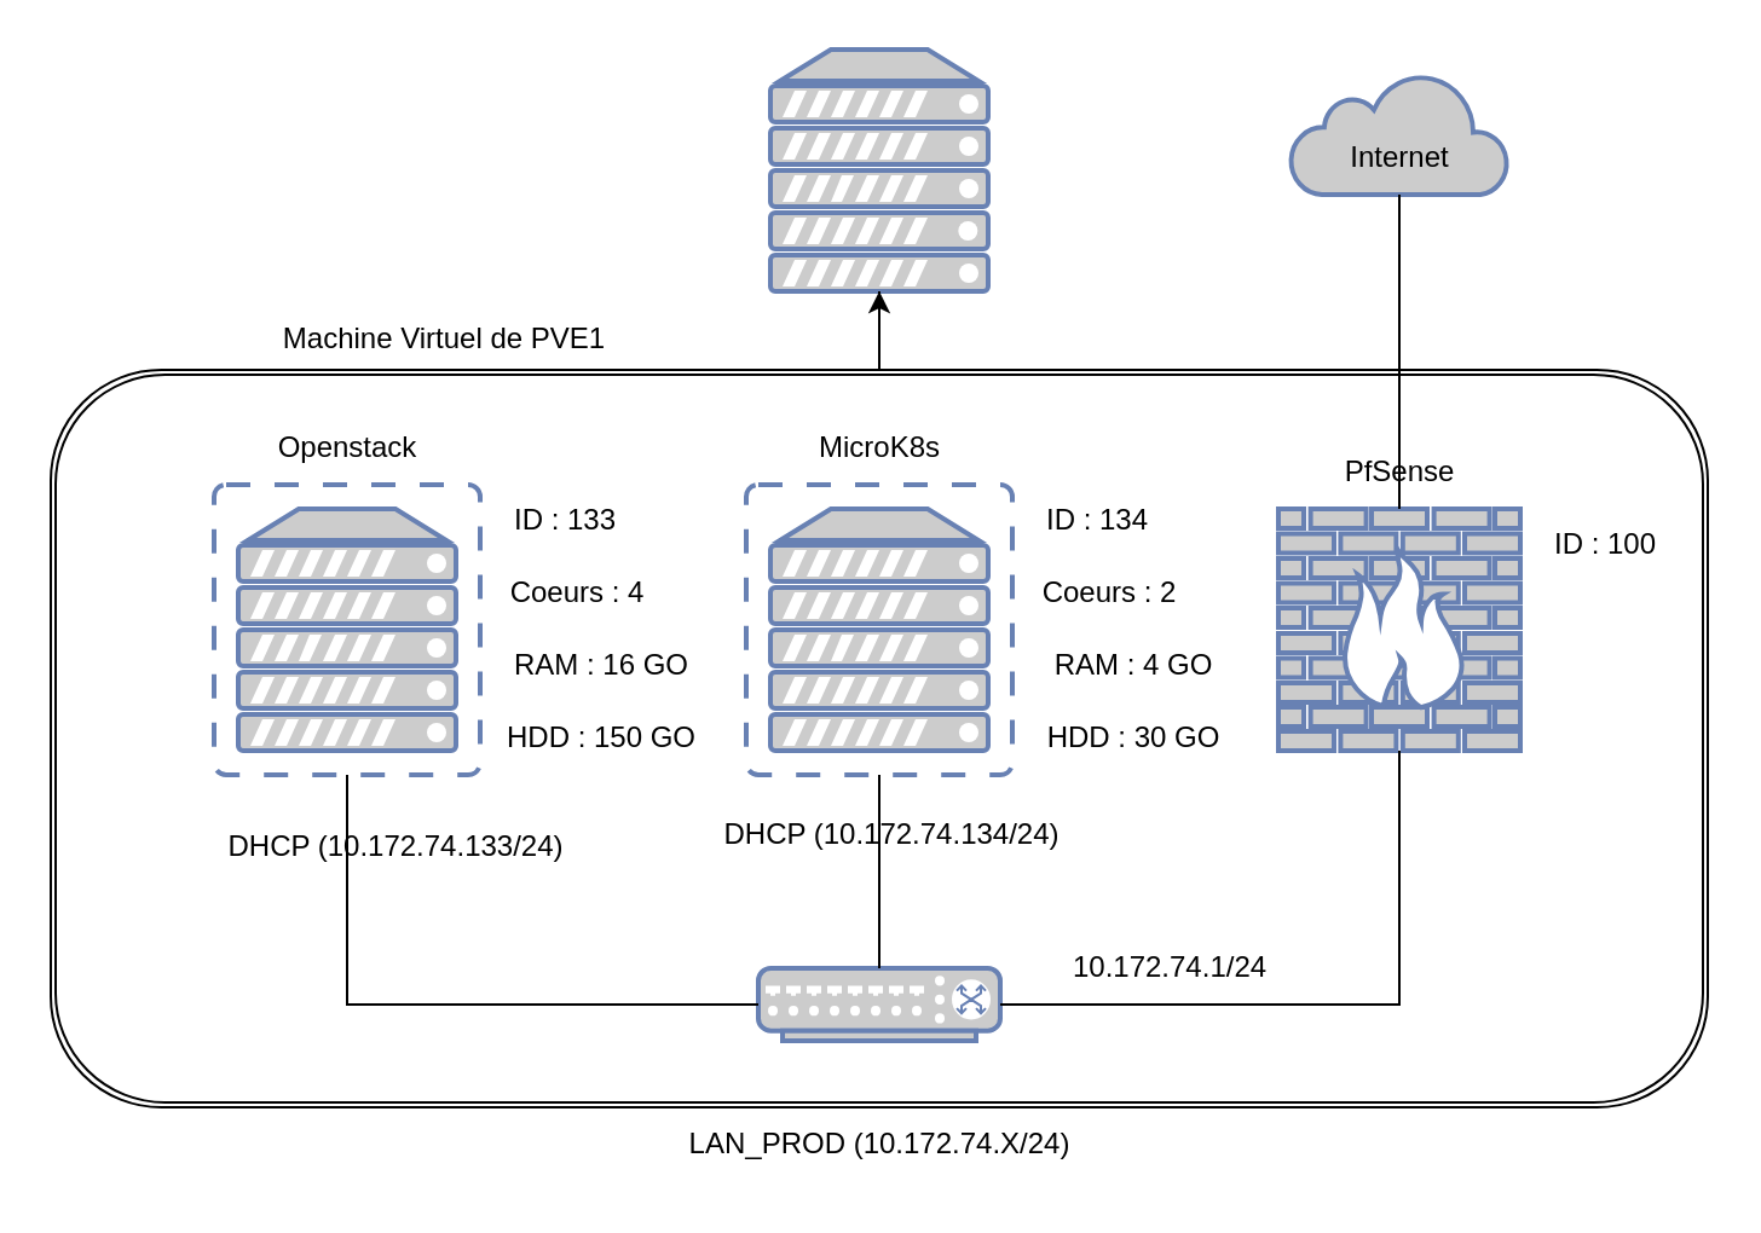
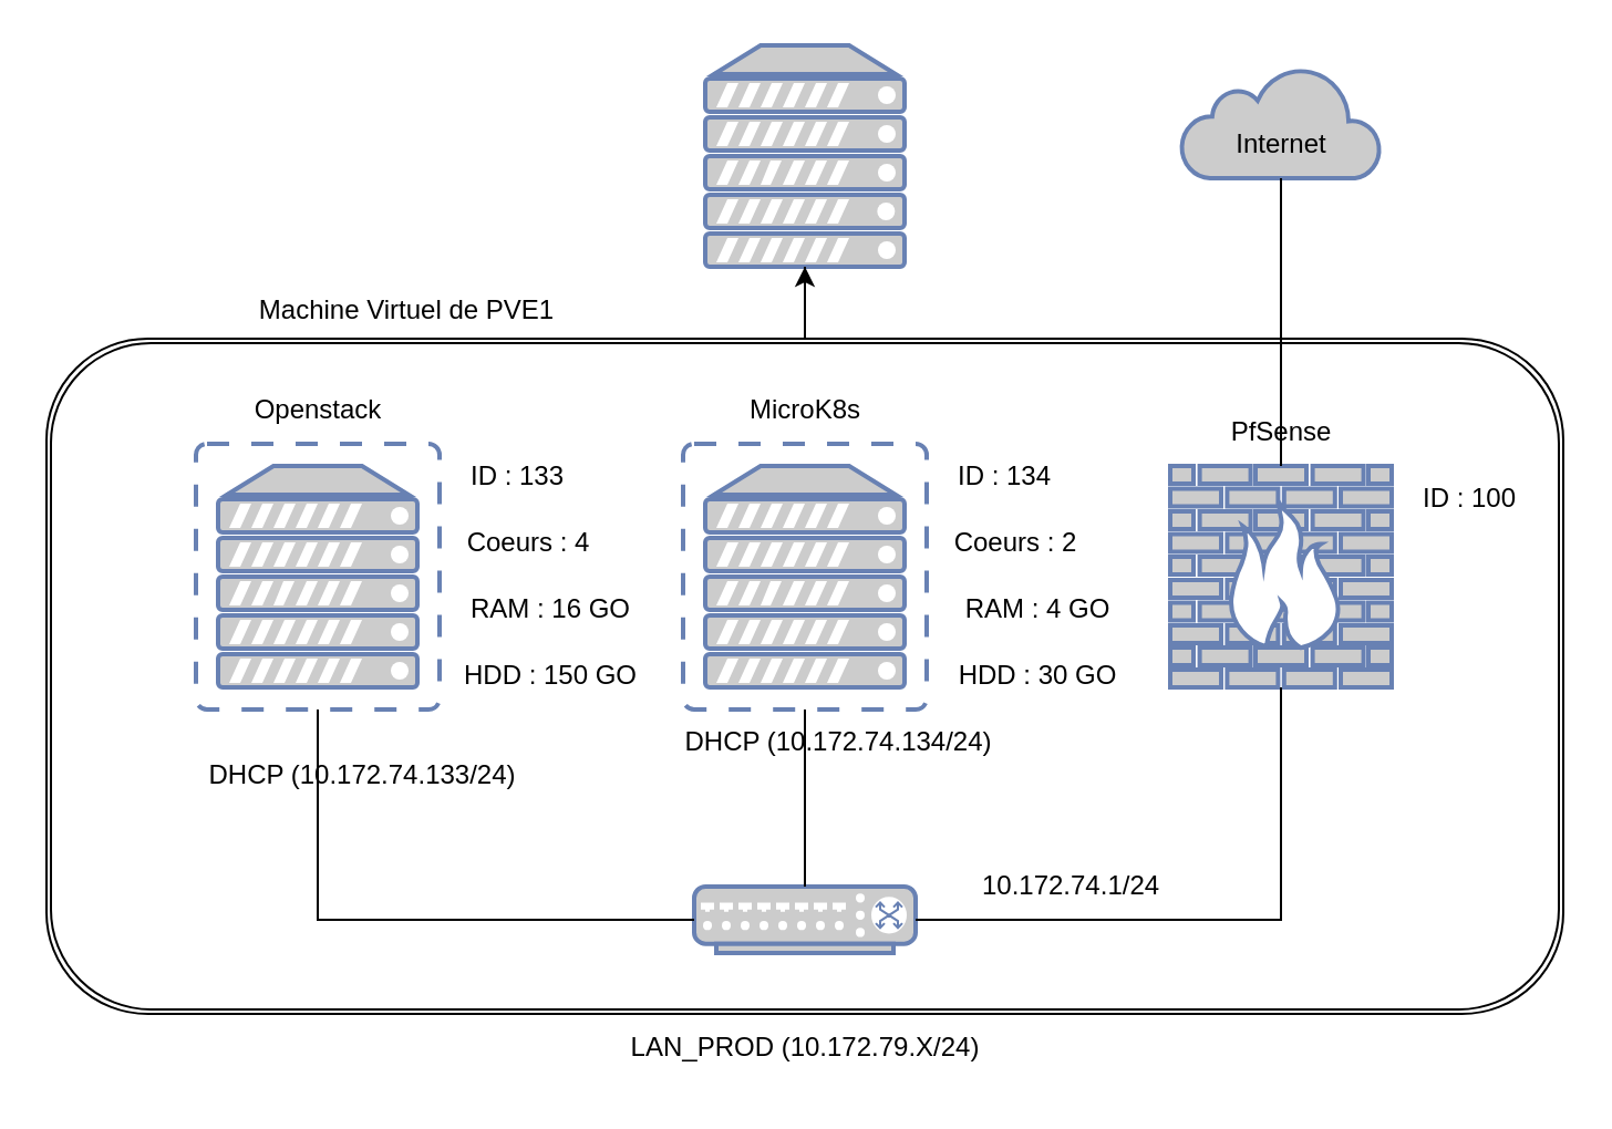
- <mxCell id="28" value="&lt;font color=&quot;#000000&quot;&gt;DHCP (10.172.74.134/24)&lt;/font&gt;" style="text;html=1;align=center;verticalAlign=middle;resizable=0;points=[];autosize=1;strokeColor=none;fillColor=none;" parent="1" vertex="1"><mxGeometry x="288" y="330" width="160" height="30" as="geometry" /></mxCell>
+ <mxCell id="28" value="&lt;font color=&quot;#000000&quot;&gt;DHCP (10.172.74.134/24)&lt;/font&gt;" style="text;html=1;align=center;verticalAlign=middle;resizable=0;points=[];autosize=1;strokeColor=none;fillColor=none;" parent="1" vertex="1"><mxGeometry x="298" y="320" width="160" height="30" as="geometry" /></mxCell>
- <mxCell id="29" value="&lt;font color=&quot;#000000&quot;&gt;LAN_PROD (10.172.74.X/24)&lt;/font&gt;" style="text;html=1;align=center;verticalAlign=middle;resizable=0;points=[];autosize=1;strokeColor=none;fillColor=none;" parent="1" vertex="1"><mxGeometry x="273" y="457.5" width="180" height="30" as="geometry" /></mxCell>
+ <mxCell id="29" value="&lt;font color=&quot;#000000&quot;&gt;LAN_PROD (10.172.79.X/24)&lt;/font&gt;" style="text;html=1;align=center;verticalAlign=middle;resizable=0;points=[];autosize=1;strokeColor=none;fillColor=none;" parent="1" vertex="1"><mxGeometry x="273" y="457.5" width="180" height="30" as="geometry" /></mxCell>
